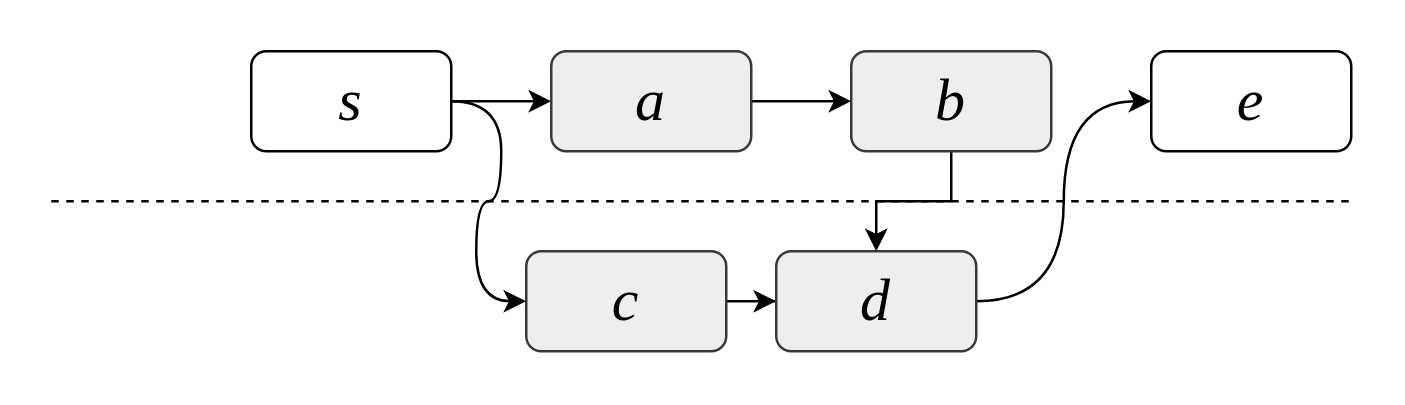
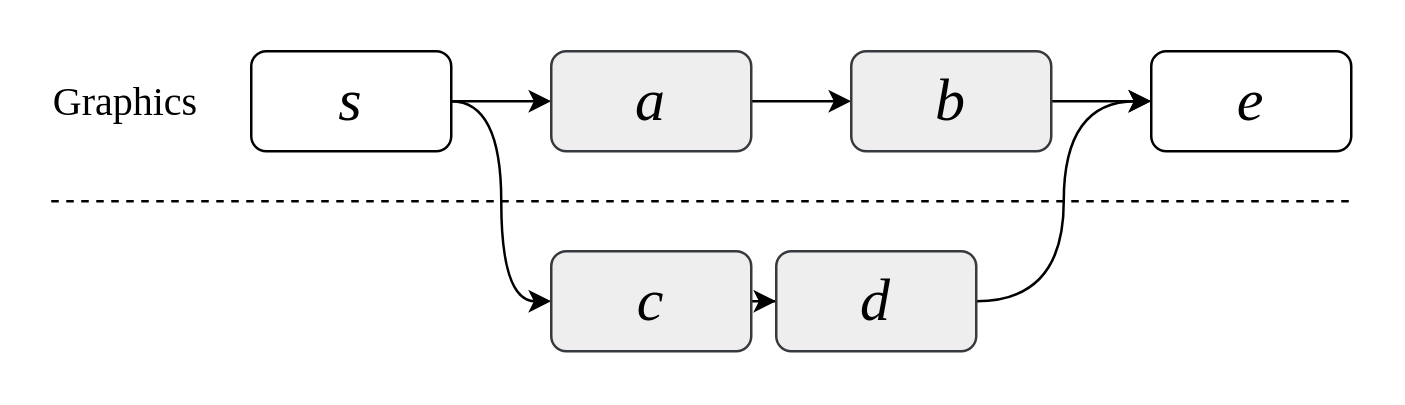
+ <mxCell id="15" value="Graphics" style="text;html=1;strokeColor=none;fillColor=none;align=center;verticalAlign=middle;whiteSpace=wrap;rounded=0;fontFamily=Times New Roman;fontSize=16;" parent="1" vertex="1"><mxGeometry x="20" y="25" width="60" height="30" as="geometry" /></mxCell>
- <mxCell id="7" value="" style="edgeStyle=orthogonalEdgeStyle;rounded=0;orthogonalLoop=1;jettySize=auto;html=1;" parent="1" source="8" target="13" edge="1"><mxGeometry relative="1" as="geometry" /></mxCell>
+ <mxCell id="7" value="" style="edgeStyle=orthogonalEdgeStyle;rounded=0;orthogonalLoop=1;jettySize=auto;html=1;" parent="1" source="8" target="9" edge="1"><mxGeometry relative="1" as="geometry" /></mxCell>
- <mxCell id="11" value="c" style="rounded=1;whiteSpace=wrap;html=1;fontFamily=Times New Roman;fontSize=24;fillColor=#eeeeee;strokeColor=#36393d;fontStyle=2" parent="1" vertex="1"><mxGeometry x="210" y="100" width="80" height="40" as="geometry" /></mxCell>
+ <mxCell id="11" value="c" style="rounded=1;whiteSpace=wrap;html=1;fontFamily=Times New Roman;fontSize=24;fillColor=#eeeeee;strokeColor=#36393d;fontStyle=2" parent="1" vertex="1"><mxGeometry x="220" y="100" width="80" height="40" as="geometry" /></mxCell>
